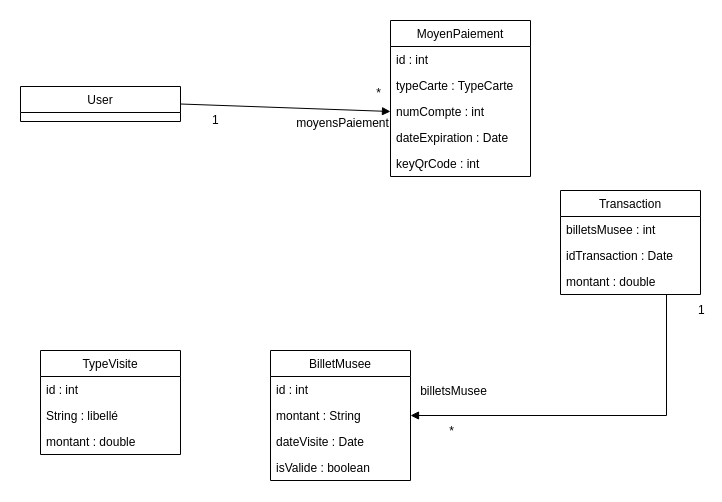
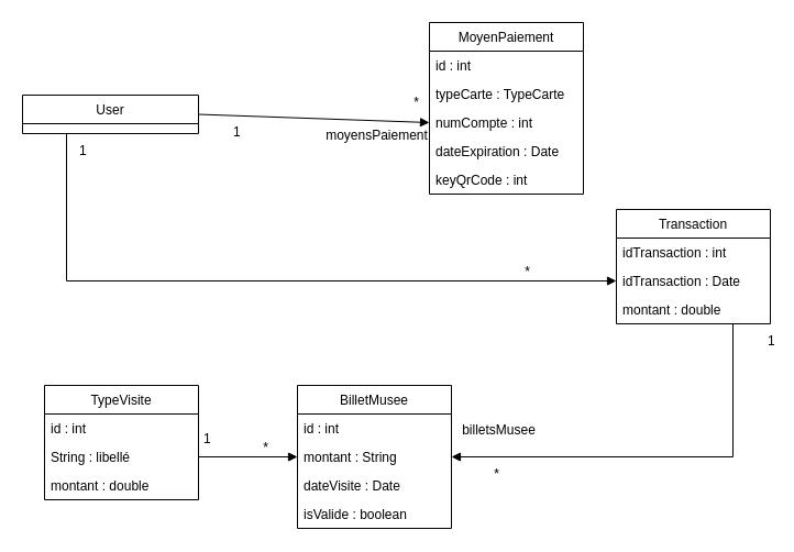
- <mxCell id="18" value="billetsMusee : int" style="text;strokeColor=none;fillColor=none;align=left;verticalAlign=top;spacingLeft=4;spacingRight=4;overflow=hidden;rotatable=0;points=[[0,0.5],[1,0.5]];portConstraint=eastwest;" parent="17" vertex="1"><mxGeometry y="26" width="140" height="26" as="geometry" /></mxCell>
+ <mxCell id="18" value="idTransaction : int" style="text;strokeColor=none;fillColor=none;align=left;verticalAlign=top;spacingLeft=4;spacingRight=4;overflow=hidden;rotatable=0;points=[[0,0.5],[1,0.5]];portConstraint=eastwest;" parent="17" vertex="1"><mxGeometry y="26" width="140" height="26" as="geometry" /></mxCell>
+ <mxCell id="6" value="" style="endArrow=block;endFill=1;html=1;align=left;verticalAlign=top;rounded=0;exitX=0.25;exitY=1;exitDx=0;exitDy=0;entryX=0;entryY=0.5;entryDx=0;entryDy=0;" parent="1" source="35" target="19" edge="1"><mxGeometry x="0.097" y="172" relative="1" as="geometry"><mxPoint x="450" y="300" as="sourcePoint" /><mxPoint x="300" y="500" as="targetPoint" /><Array as="points"><mxPoint x="60" y="255" /></Array><mxPoint as="offset" /></mxGeometry></mxCell>
+ <mxCell id="7" value="1" style="resizable=0;html=1;align=left;verticalAlign=bottom;labelBackgroundColor=#ffffff;fontSize=12;" parent="6" connectable="0" vertex="1"><mxGeometry x="-1" relative="1" as="geometry"><mxPoint x="10" y="24.0" as="offset" /></mxGeometry></mxCell>
+ <mxCell id="8" value="*" style="text;html=1;align=center;verticalAlign=middle;resizable=0;points=[];labelBackgroundColor=#ffffff;fontSize=12;" parent="6" vertex="1" connectable="0"><mxGeometry x="0.806" y="-2" relative="1" as="geometry"><mxPoint x="-21" y="-10.05" as="offset" /></mxGeometry></mxCell>
+ <mxCell id="21" value="" style="endArrow=block;endFill=1;html=1;align=left;verticalAlign=top;rounded=0;exitX=1;exitY=0.5;exitDx=0;exitDy=0;entryX=0;entryY=0.5;entryDx=0;entryDy=0;" edge="1" parent="1" source="15" target="26"><mxGeometry x="0.097" y="172" relative="1" as="geometry"><mxPoint x="210" y="415" as="sourcePoint" /><mxPoint x="230" y="470" as="targetPoint" /><mxPoint as="offset" /></mxGeometry></mxCell>
+ <mxCell id="22" value="1" style="resizable=0;html=1;align=left;verticalAlign=bottom;labelBackgroundColor=#ffffff;fontSize=12;" connectable="0" vertex="1" parent="21"><mxGeometry x="-1" relative="1" as="geometry"><mxPoint x="2.98" y="-8.05" as="offset" /></mxGeometry></mxCell>
+ <mxCell id="23" value="*" style="text;html=1;align=center;verticalAlign=middle;resizable=0;points=[];labelBackgroundColor=#ffffff;fontSize=12;" vertex="1" connectable="0" parent="21"><mxGeometry x="0.806" y="-2" relative="1" as="geometry"><mxPoint x="-21" y="-10.05" as="offset" /></mxGeometry></mxCell>
